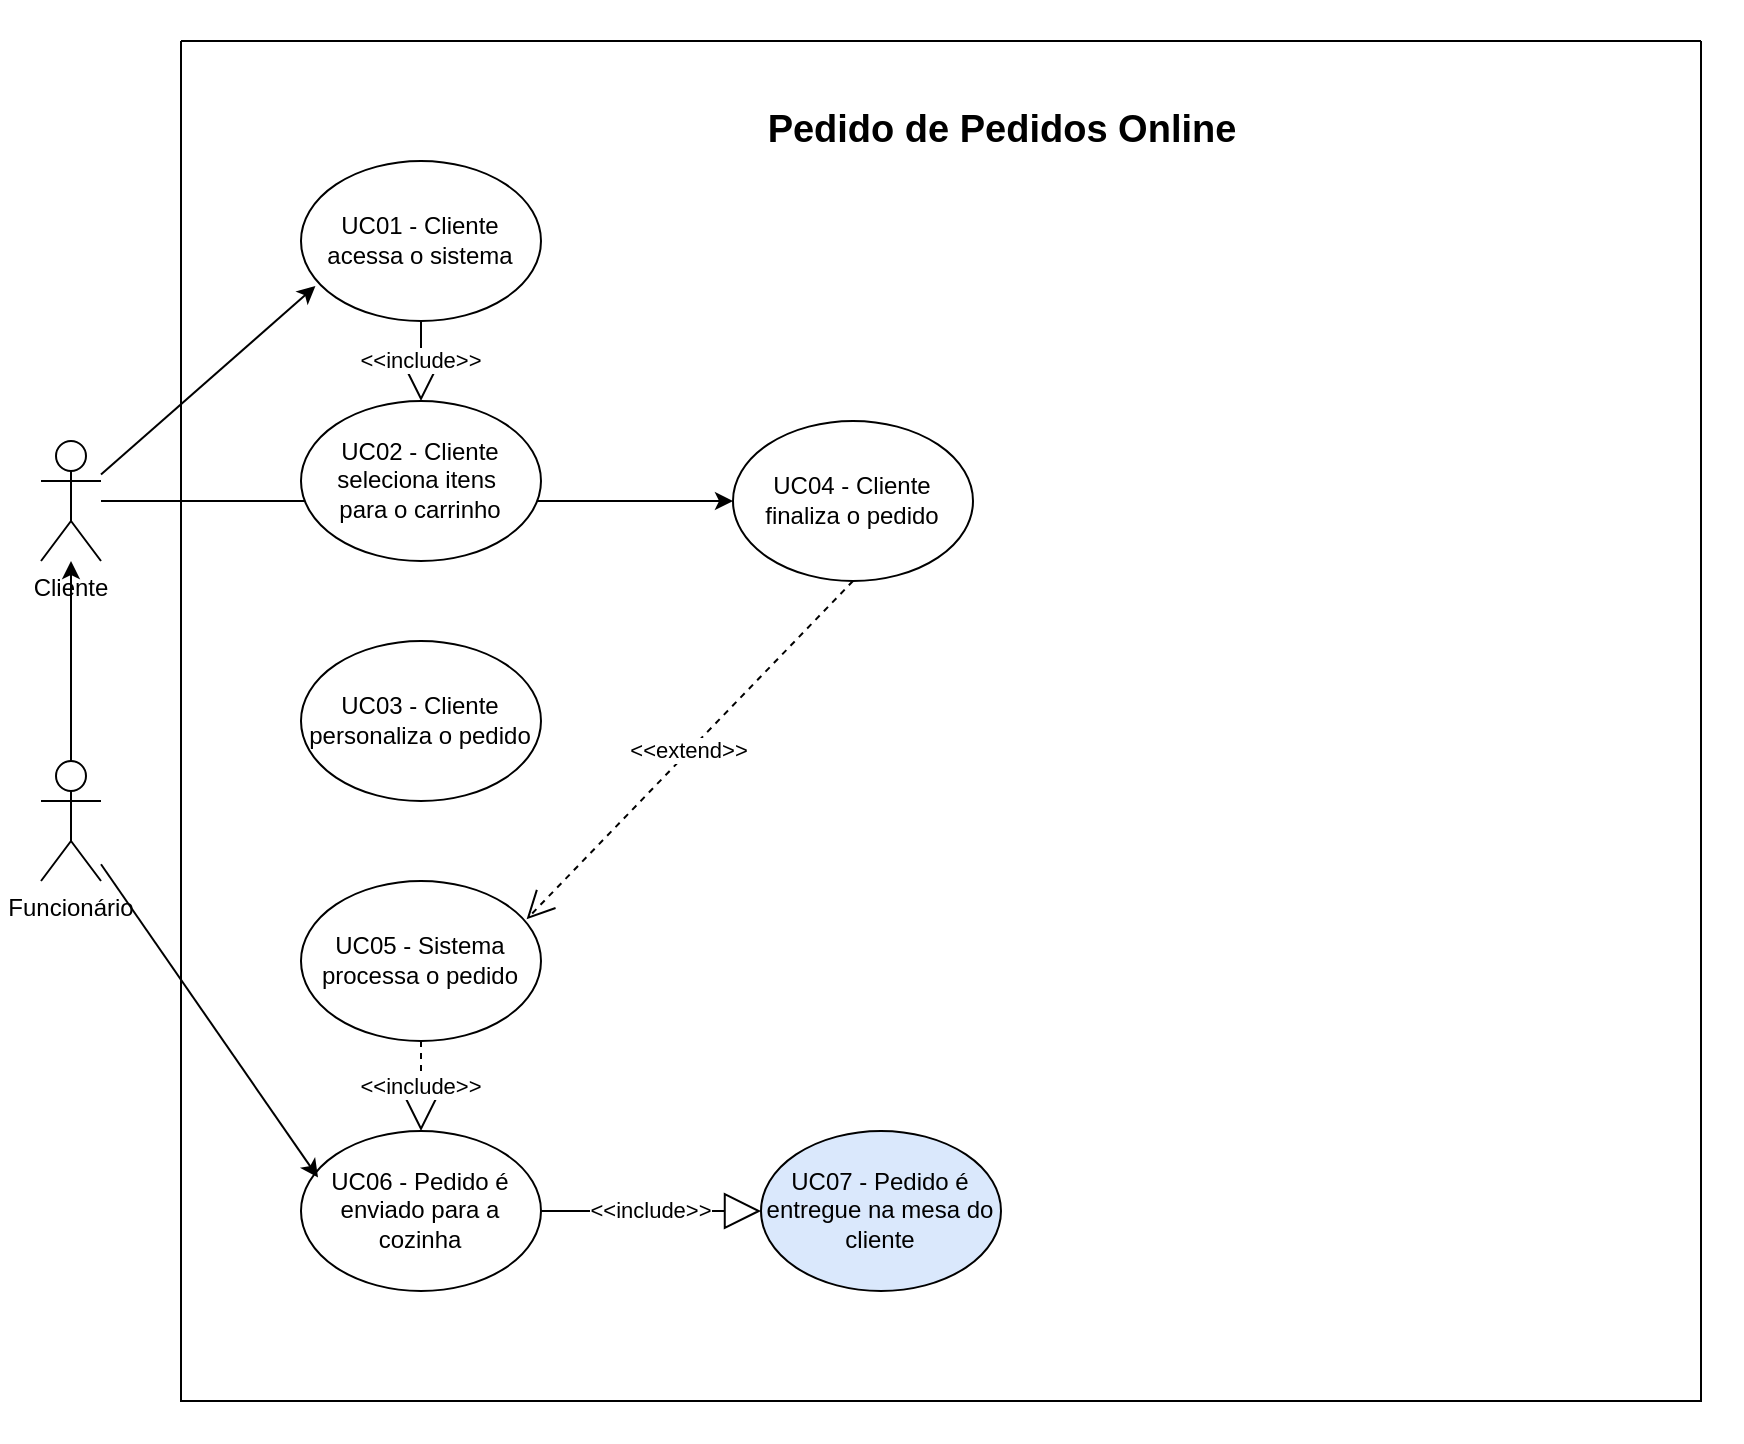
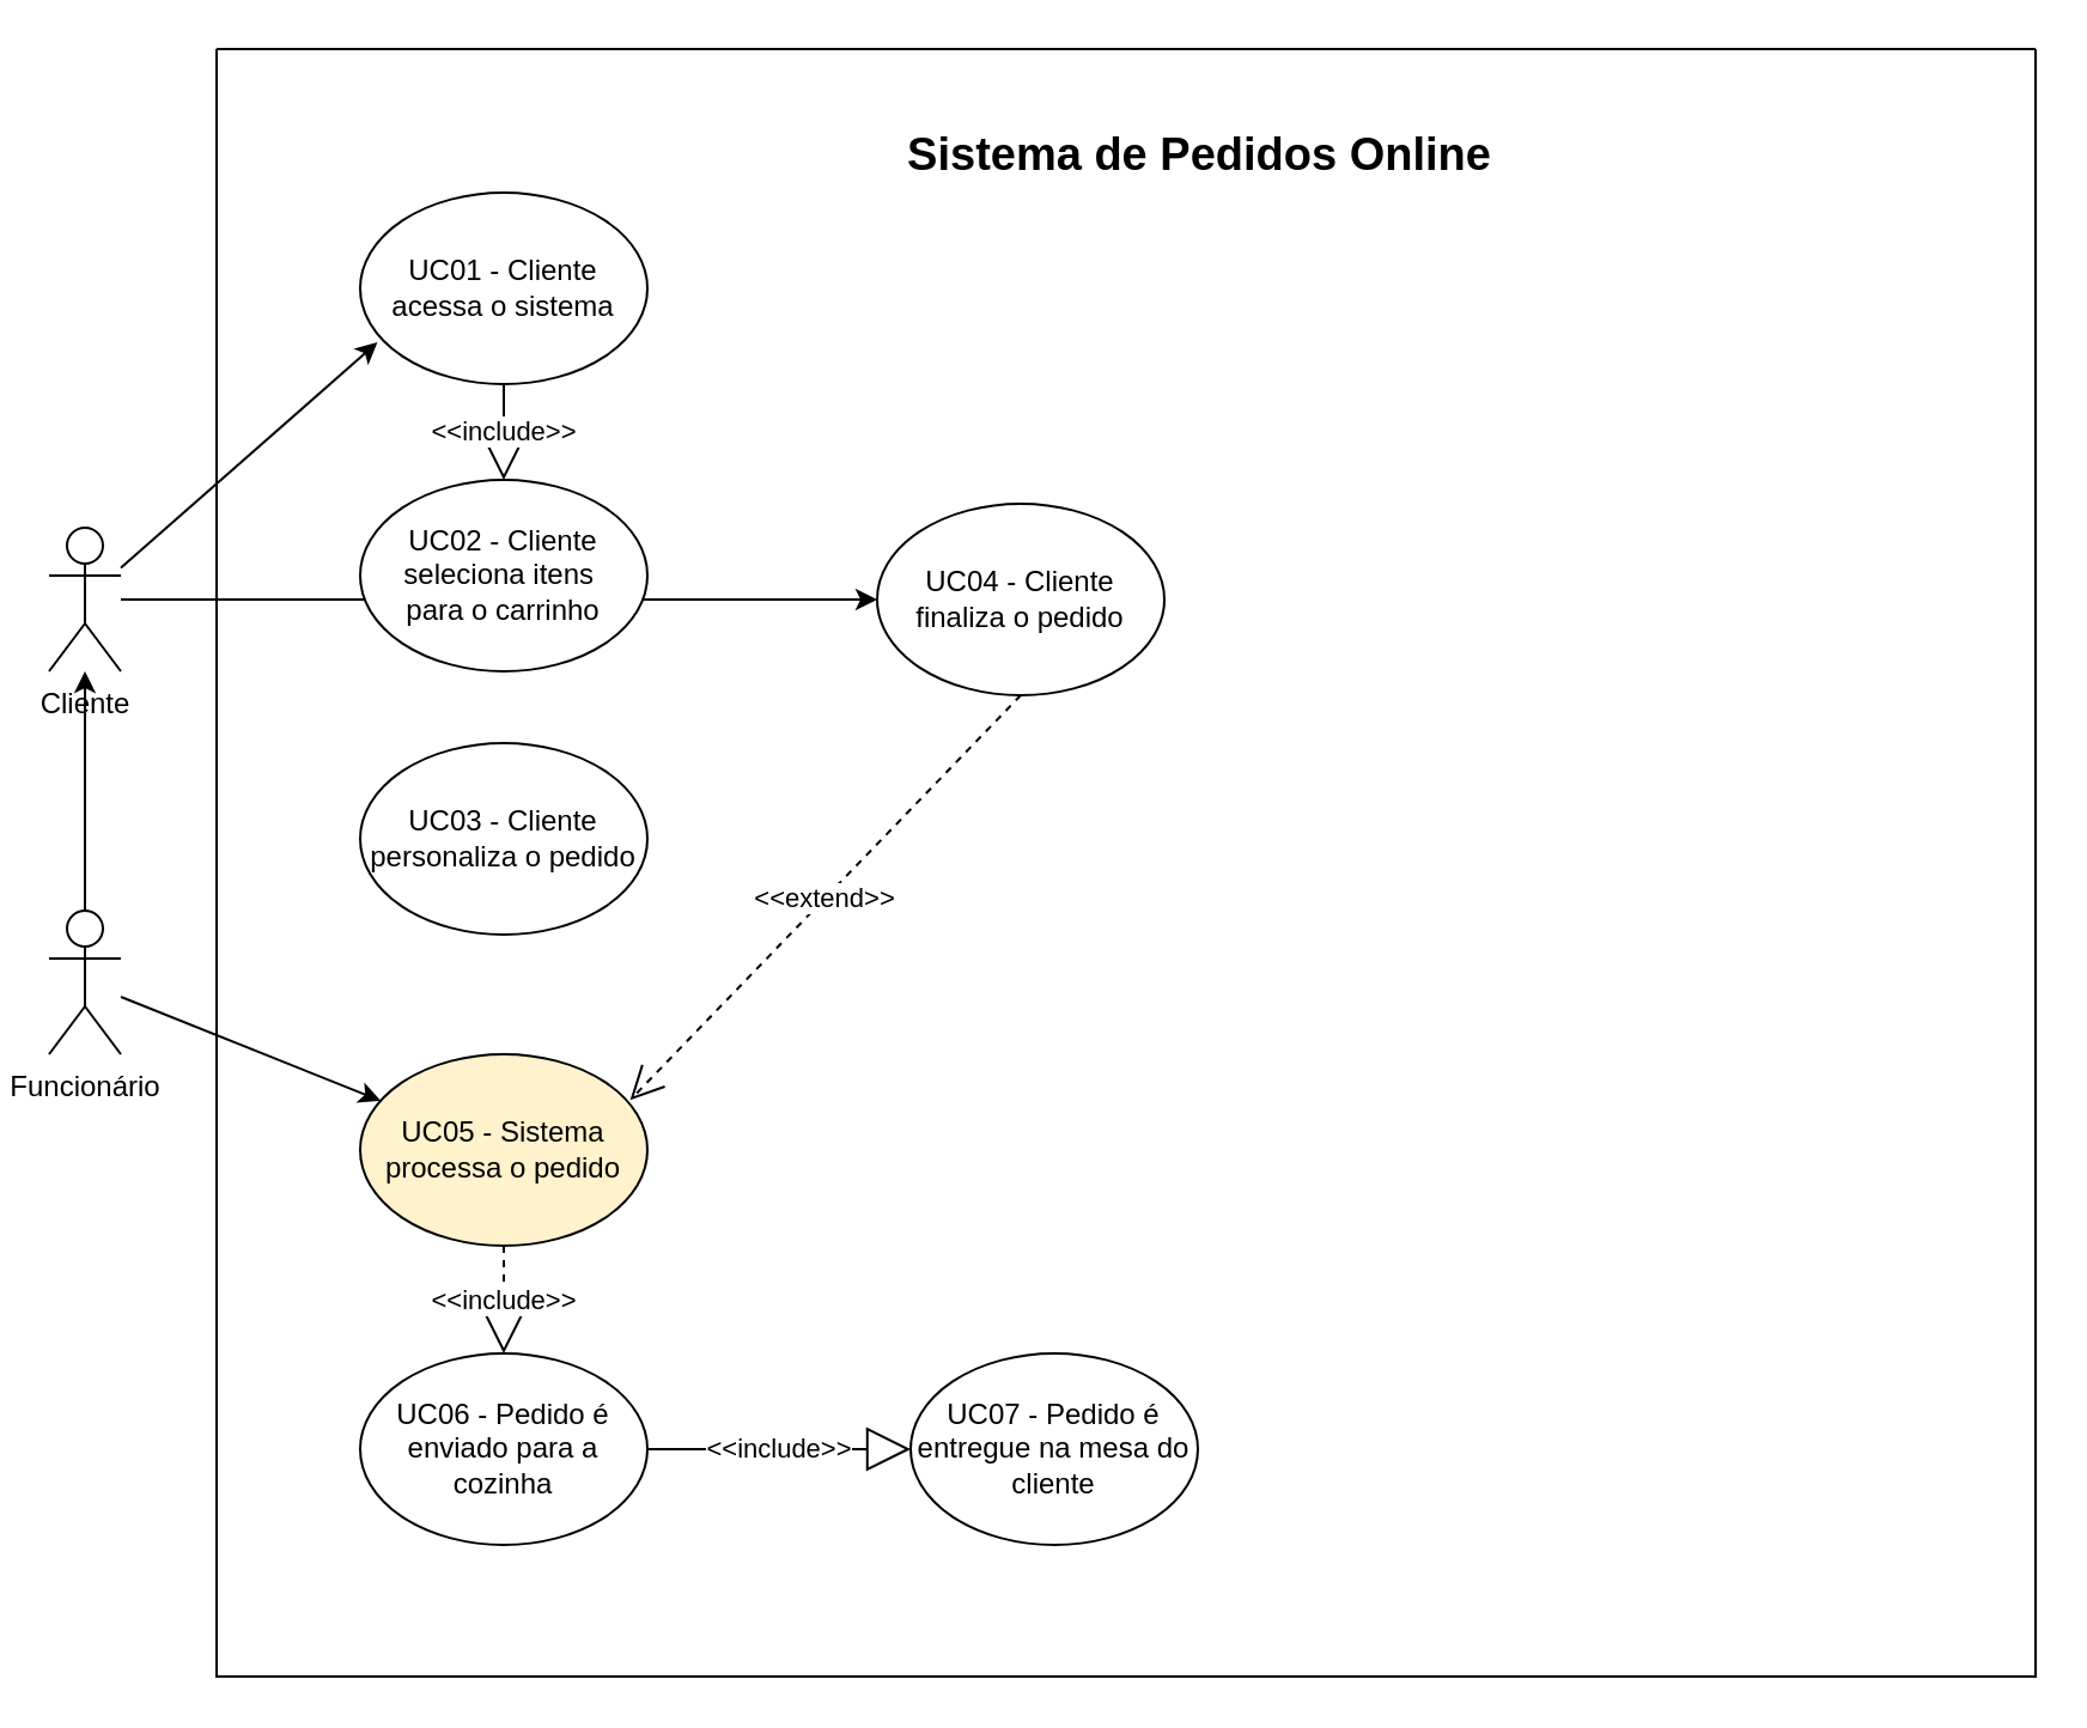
- <mxCell id="5" value="&lt;b&gt;&lt;font style=&quot;font-size: 19px;&quot;&gt;Pedido de Pedidos Online&lt;/font&gt;&lt;/b&gt;" style="text;html=1;align=center;verticalAlign=middle;whiteSpace=wrap;rounded=0;" vertex="1" parent="4"><mxGeometry x="276" y="30" width="270" height="30" as="geometry" /></mxCell>
+ <mxCell id="5" value="&lt;b&gt;&lt;font style=&quot;font-size: 19px;&quot;&gt;Sistema de Pedidos Online&lt;/font&gt;&lt;/b&gt;" style="text;html=1;align=center;verticalAlign=middle;whiteSpace=wrap;rounded=0;" vertex="1" parent="4"><mxGeometry x="276" y="30" width="270" height="30" as="geometry" /></mxCell>
- <mxCell id="8" value="UC03 - Cliente personaliza o pedido" style="ellipse;whiteSpace=wrap;html=1;" vertex="1" parent="4"><mxGeometry x="60" y="300" width="120" height="80" as="geometry" /></mxCell>
+ <mxCell id="8" value="UC03 - Cliente personaliza o pedido" style="ellipse;whiteSpace=wrap;html=1;" vertex="1" parent="4"><mxGeometry x="60" y="290" width="120" height="80" as="geometry" /></mxCell>
- <mxCell id="10" value="UC05 - Sistema processa o pedido" style="ellipse;whiteSpace=wrap;html=1;" vertex="1" parent="4"><mxGeometry x="60" y="420" width="120" height="80" as="geometry" /></mxCell>
+ <mxCell id="10" value="UC05 - Sistema processa o pedido" style="ellipse;whiteSpace=wrap;html=1;fillColor=#fff2cc;" vertex="1" parent="4"><mxGeometry x="60" y="420" width="120" height="80" as="geometry" /></mxCell>
- <mxCell id="20" value="" style="endArrow=classic;html=1;rounded=0;entryX=0.071;entryY=0.291;entryDx=0;entryDy=0;entryPerimeter=0;" edge="1" parent="1" source="18" target="11"><mxGeometry width="50" height="50" relative="1" as="geometry"><mxPoint x="390" y="460" as="sourcePoint" /><mxPoint x="440" y="410" as="targetPoint" /></mxGeometry></mxCell>
+ <mxCell id="20" value="" style="endArrow=classic;html=1;rounded=0;" edge="1" parent="1" source="18" target="10"><mxGeometry width="50" height="50" relative="1" as="geometry"><mxPoint x="390" y="460" as="sourcePoint" /><mxPoint x="440" y="410" as="targetPoint" /></mxGeometry></mxCell>
- <mxCell id="15" value="UC07 - Pedido é entregue na mesa do cliente" style="ellipse;whiteSpace=wrap;html=1;fillColor=#dae8fc;" vertex="1" parent="4"><mxGeometry x="290" y="545" width="120" height="80" as="geometry" /></mxCell>
+ <mxCell id="15" value="UC07 - Pedido é entregue na mesa do cliente" style="ellipse;whiteSpace=wrap;html=1;" vertex="1" parent="4"><mxGeometry x="290" y="545" width="120" height="80" as="geometry" /></mxCell>
